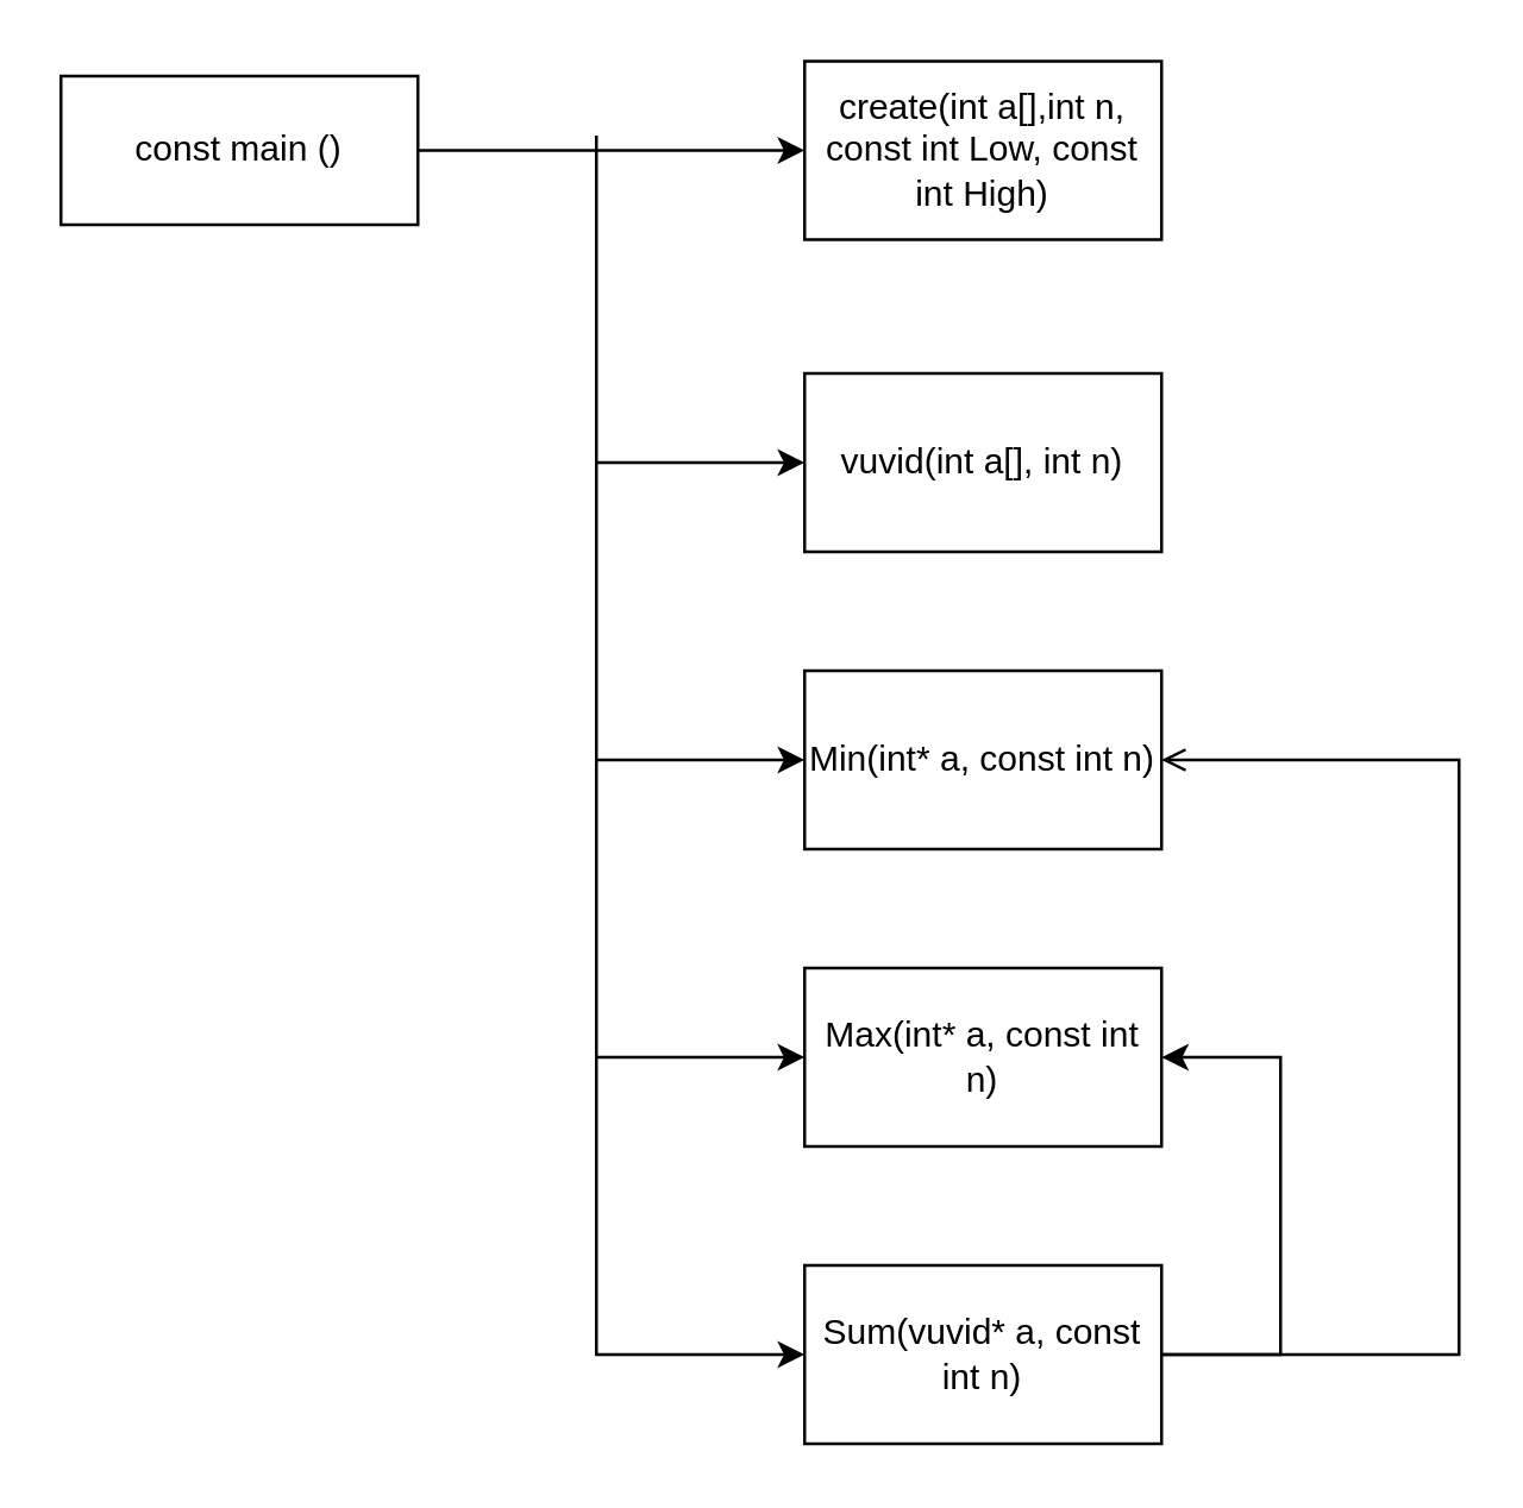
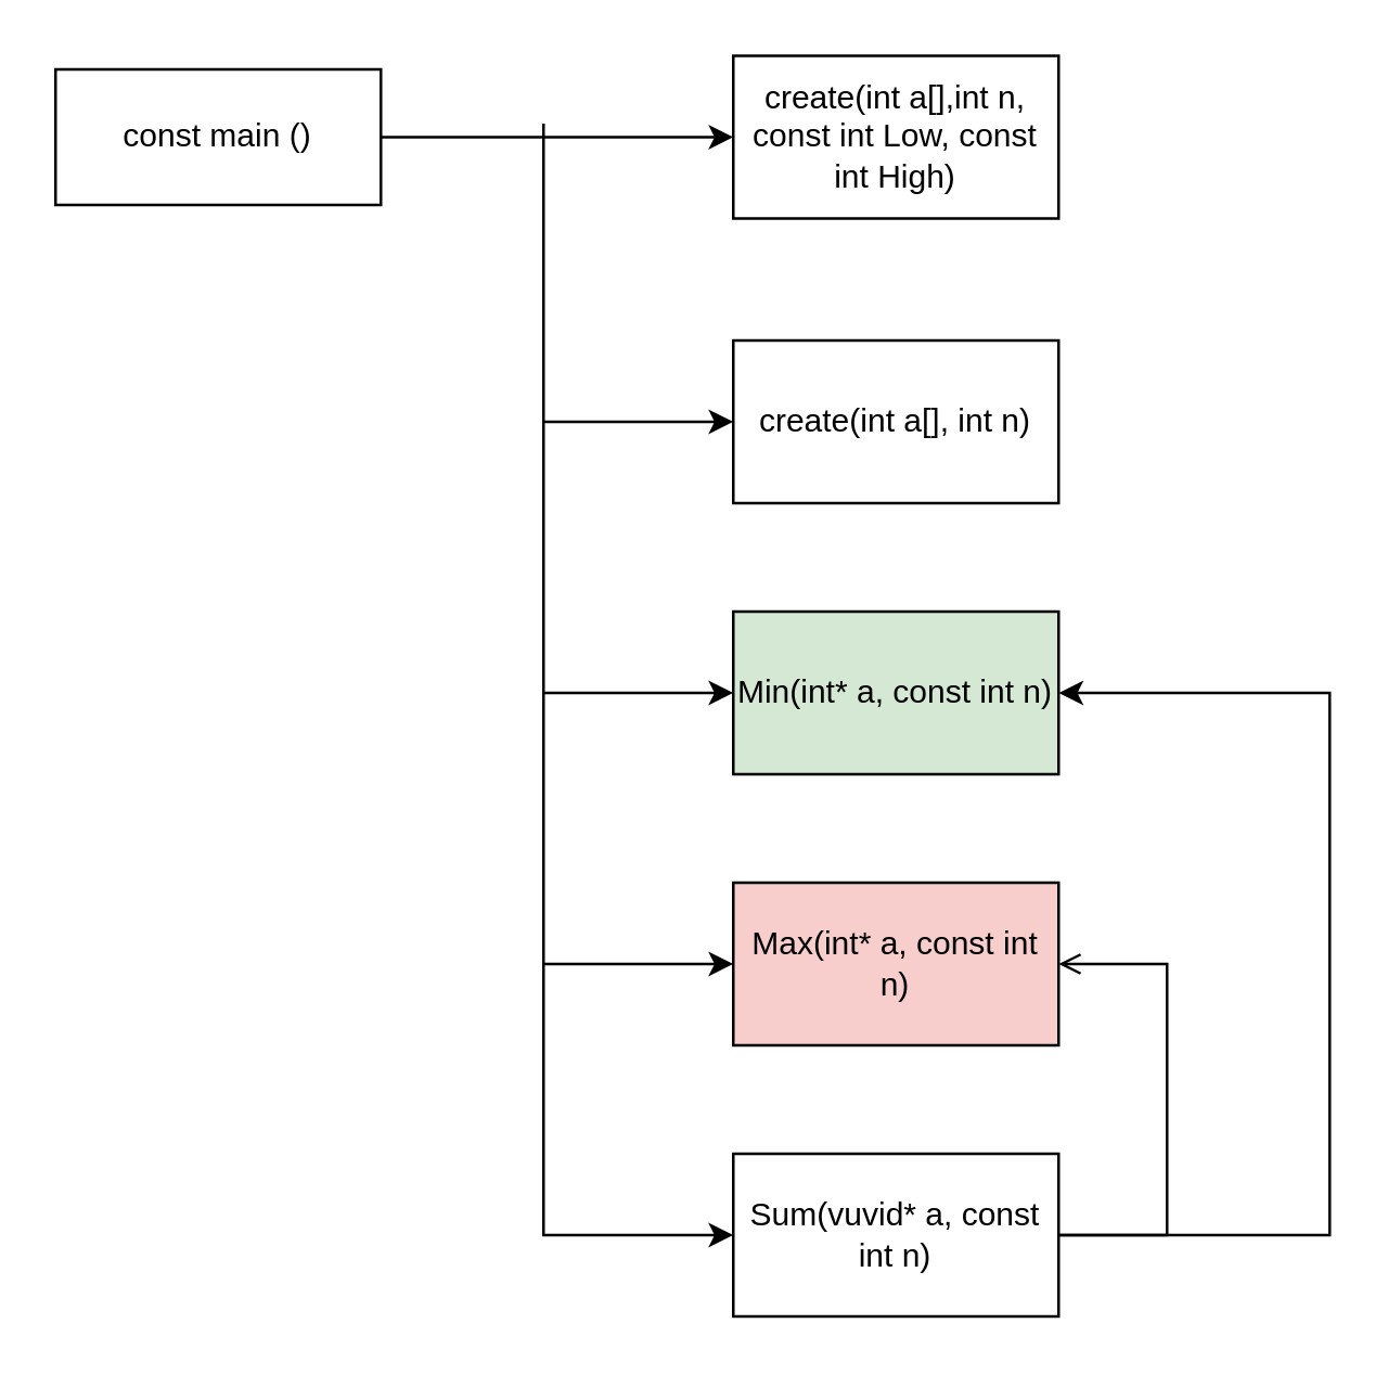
- <mxCell id="5" value="vuvid(int a[], int n)" style="rounded=0;whiteSpace=wrap;html=1;" vertex="1" parent="1"><mxGeometry x="270" y="125" width="120" height="60" as="geometry" /></mxCell>
+ <mxCell id="5" value="create(int a[], int n)" style="rounded=0;whiteSpace=wrap;html=1;" vertex="1" parent="1"><mxGeometry x="270" y="125" width="120" height="60" as="geometry" /></mxCell>
- <mxCell id="10" value="Min(int* a, const int n)" style="rounded=0;whiteSpace=wrap;html=1;" vertex="1" parent="1"><mxGeometry x="270" y="225" width="120" height="60" as="geometry" /></mxCell>
+ <mxCell id="10" value="Min(int* a, const int n)" style="rounded=0;whiteSpace=wrap;html=1;fillColor=#d5e8d4;" vertex="1" parent="1"><mxGeometry x="270" y="225" width="120" height="60" as="geometry" /></mxCell>
- <mxCell id="14" style="edgeStyle=orthogonalEdgeStyle;rounded=0;orthogonalLoop=1;jettySize=auto;html=1;entryX=1;entryY=0.5;entryDx=0;entryDy=0;exitX=1;exitY=0.5;exitDx=0;exitDy=0;endArrow=open;" edge="1" parent="1" source="13" target="10"><mxGeometry relative="1" as="geometry"><mxPoint x="450" y="445" as="sourcePoint" /><mxPoint x="450" y="345" as="targetPoint" /><Array as="points"><mxPoint x="490" y="455" /><mxPoint x="490" y="255" /></Array></mxGeometry></mxCell>
+ <mxCell id="14" style="edgeStyle=orthogonalEdgeStyle;rounded=0;orthogonalLoop=1;jettySize=auto;html=1;entryX=1;entryY=0.5;entryDx=0;entryDy=0;exitX=1;exitY=0.5;exitDx=0;exitDy=0;" edge="1" parent="1" source="13" target="10"><mxGeometry relative="1" as="geometry"><mxPoint x="450" y="445" as="sourcePoint" /><mxPoint x="450" y="345" as="targetPoint" /><Array as="points"><mxPoint x="490" y="455" /><mxPoint x="490" y="255" /></Array></mxGeometry></mxCell>
- <mxCell id="11" value="Max(int* a, const int n)" style="rounded=0;whiteSpace=wrap;html=1;" vertex="1" parent="1"><mxGeometry x="270" y="325" width="120" height="60" as="geometry" /></mxCell>
+ <mxCell id="11" value="Max(int* a, const int n)" style="rounded=0;whiteSpace=wrap;html=1;fillColor=#f8cecc;" vertex="1" parent="1"><mxGeometry x="270" y="325" width="120" height="60" as="geometry" /></mxCell>
- <mxCell id="12" style="edgeStyle=orthogonalEdgeStyle;rounded=0;orthogonalLoop=1;jettySize=auto;html=1;entryX=1;entryY=0.5;entryDx=0;entryDy=0;" edge="1" parent="1" source="13" target="11"><mxGeometry relative="1" as="geometry"><Array as="points"><mxPoint x="430" y="455" /><mxPoint x="430" y="355" /></Array></mxGeometry></mxCell>
+ <mxCell id="12" style="edgeStyle=orthogonalEdgeStyle;rounded=0;orthogonalLoop=1;jettySize=auto;html=1;entryX=1;entryY=0.5;entryDx=0;entryDy=0;endArrow=open;" edge="1" parent="1" source="13" target="11"><mxGeometry relative="1" as="geometry"><Array as="points"><mxPoint x="430" y="455" /><mxPoint x="430" y="355" /></Array></mxGeometry></mxCell>
